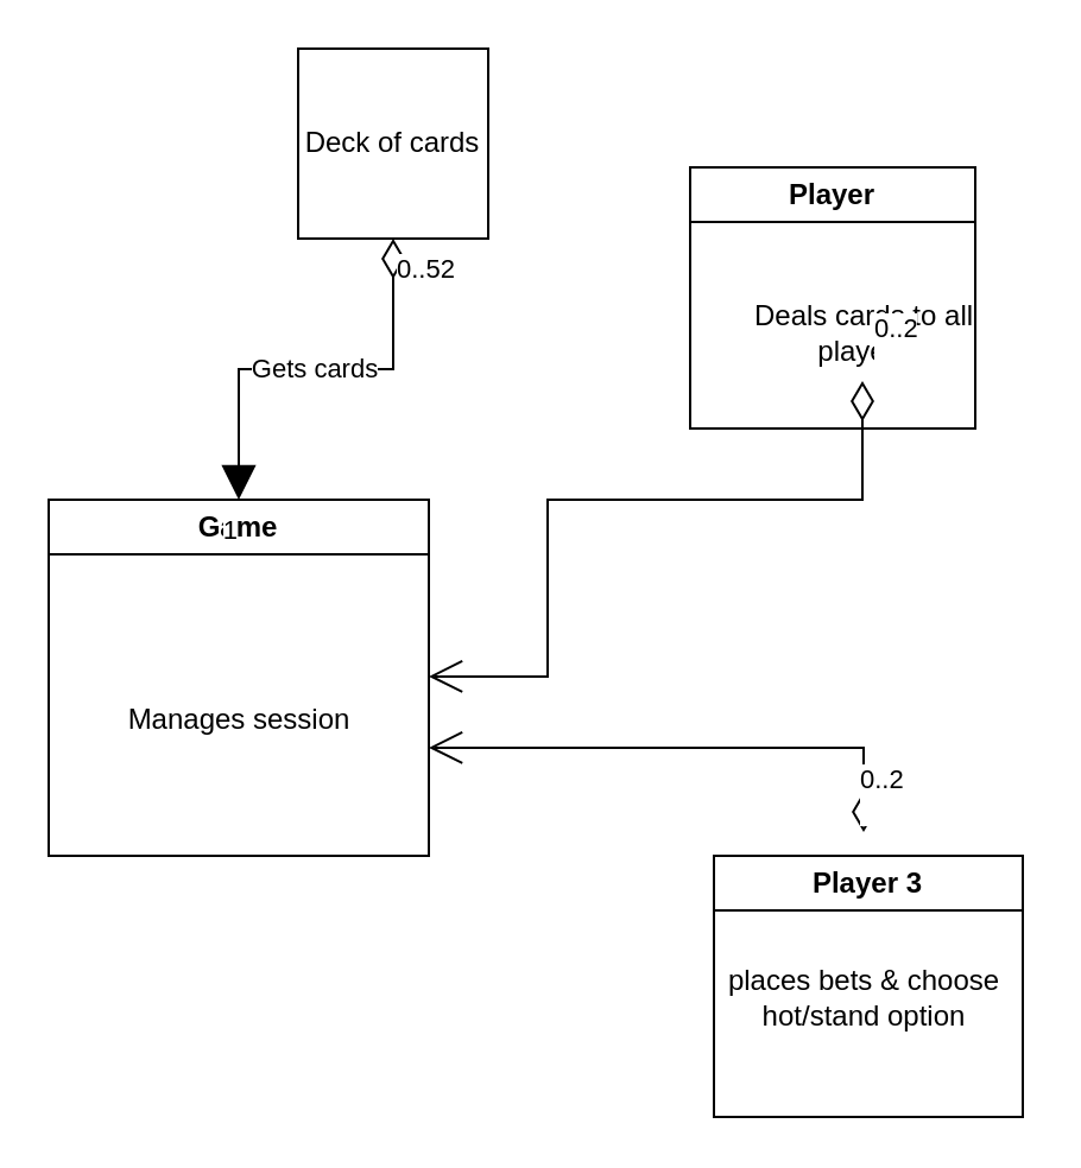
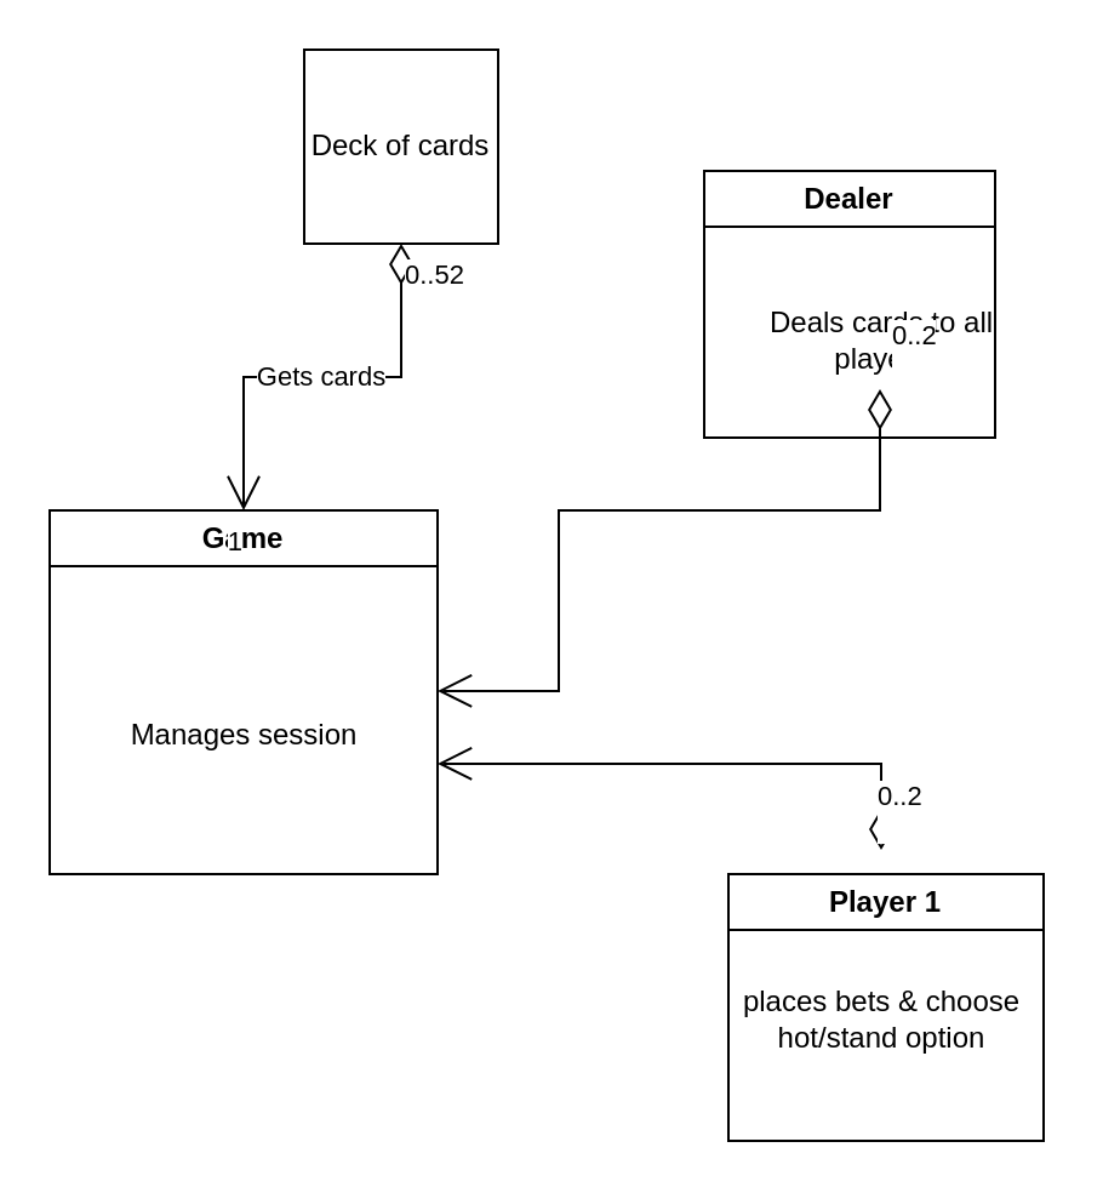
- <mxCell id="4" value="Player" style="swimlane;whiteSpace=wrap;html=1;" vertex="1" parent="1"><mxGeometry x="290" y="70" width="120" height="110" as="geometry" /></mxCell>
+ <mxCell id="4" value="Dealer" style="swimlane;whiteSpace=wrap;html=1;" vertex="1" parent="1"><mxGeometry x="290" y="70" width="120" height="110" as="geometry" /></mxCell>
- <mxCell id="9" value="Gets cards" style="endArrow=block;html=1;endSize=12;startArrow=diamondThin;startSize=14;startFill=0;edgeStyle=orthogonalEdgeStyle;rounded=0;exitX=0.5;exitY=1;exitDx=0;exitDy=0;entryX=0.5;entryY=0;entryDx=0;entryDy=0;" edge="1" parent="1" source="6" target="7"><mxGeometry relative="1" as="geometry"><mxPoint x="10" y="60" as="sourcePoint" /><mxPoint x="100" y="140" as="targetPoint" /></mxGeometry></mxCell>
+ <mxCell id="9" value="Gets cards" style="endArrow=open;html=1;endSize=12;startArrow=diamondThin;startSize=14;startFill=0;edgeStyle=orthogonalEdgeStyle;rounded=0;exitX=0.5;exitY=1;exitDx=0;exitDy=0;entryX=0.5;entryY=0;entryDx=0;entryDy=0;" edge="1" parent="1" source="6" target="7"><mxGeometry relative="1" as="geometry"><mxPoint x="10" y="60" as="sourcePoint" /><mxPoint x="100" y="140" as="targetPoint" /></mxGeometry></mxCell>
- <mxCell id="2" value="Player 3" style="swimlane;whiteSpace=wrap;html=1;" vertex="1" parent="1"><mxGeometry x="300" y="360" width="130" height="110" as="geometry" /></mxCell>
+ <mxCell id="2" value="Player 1" style="swimlane;whiteSpace=wrap;html=1;" vertex="1" parent="1"><mxGeometry x="300" y="360" width="130" height="110" as="geometry" /></mxCell>
